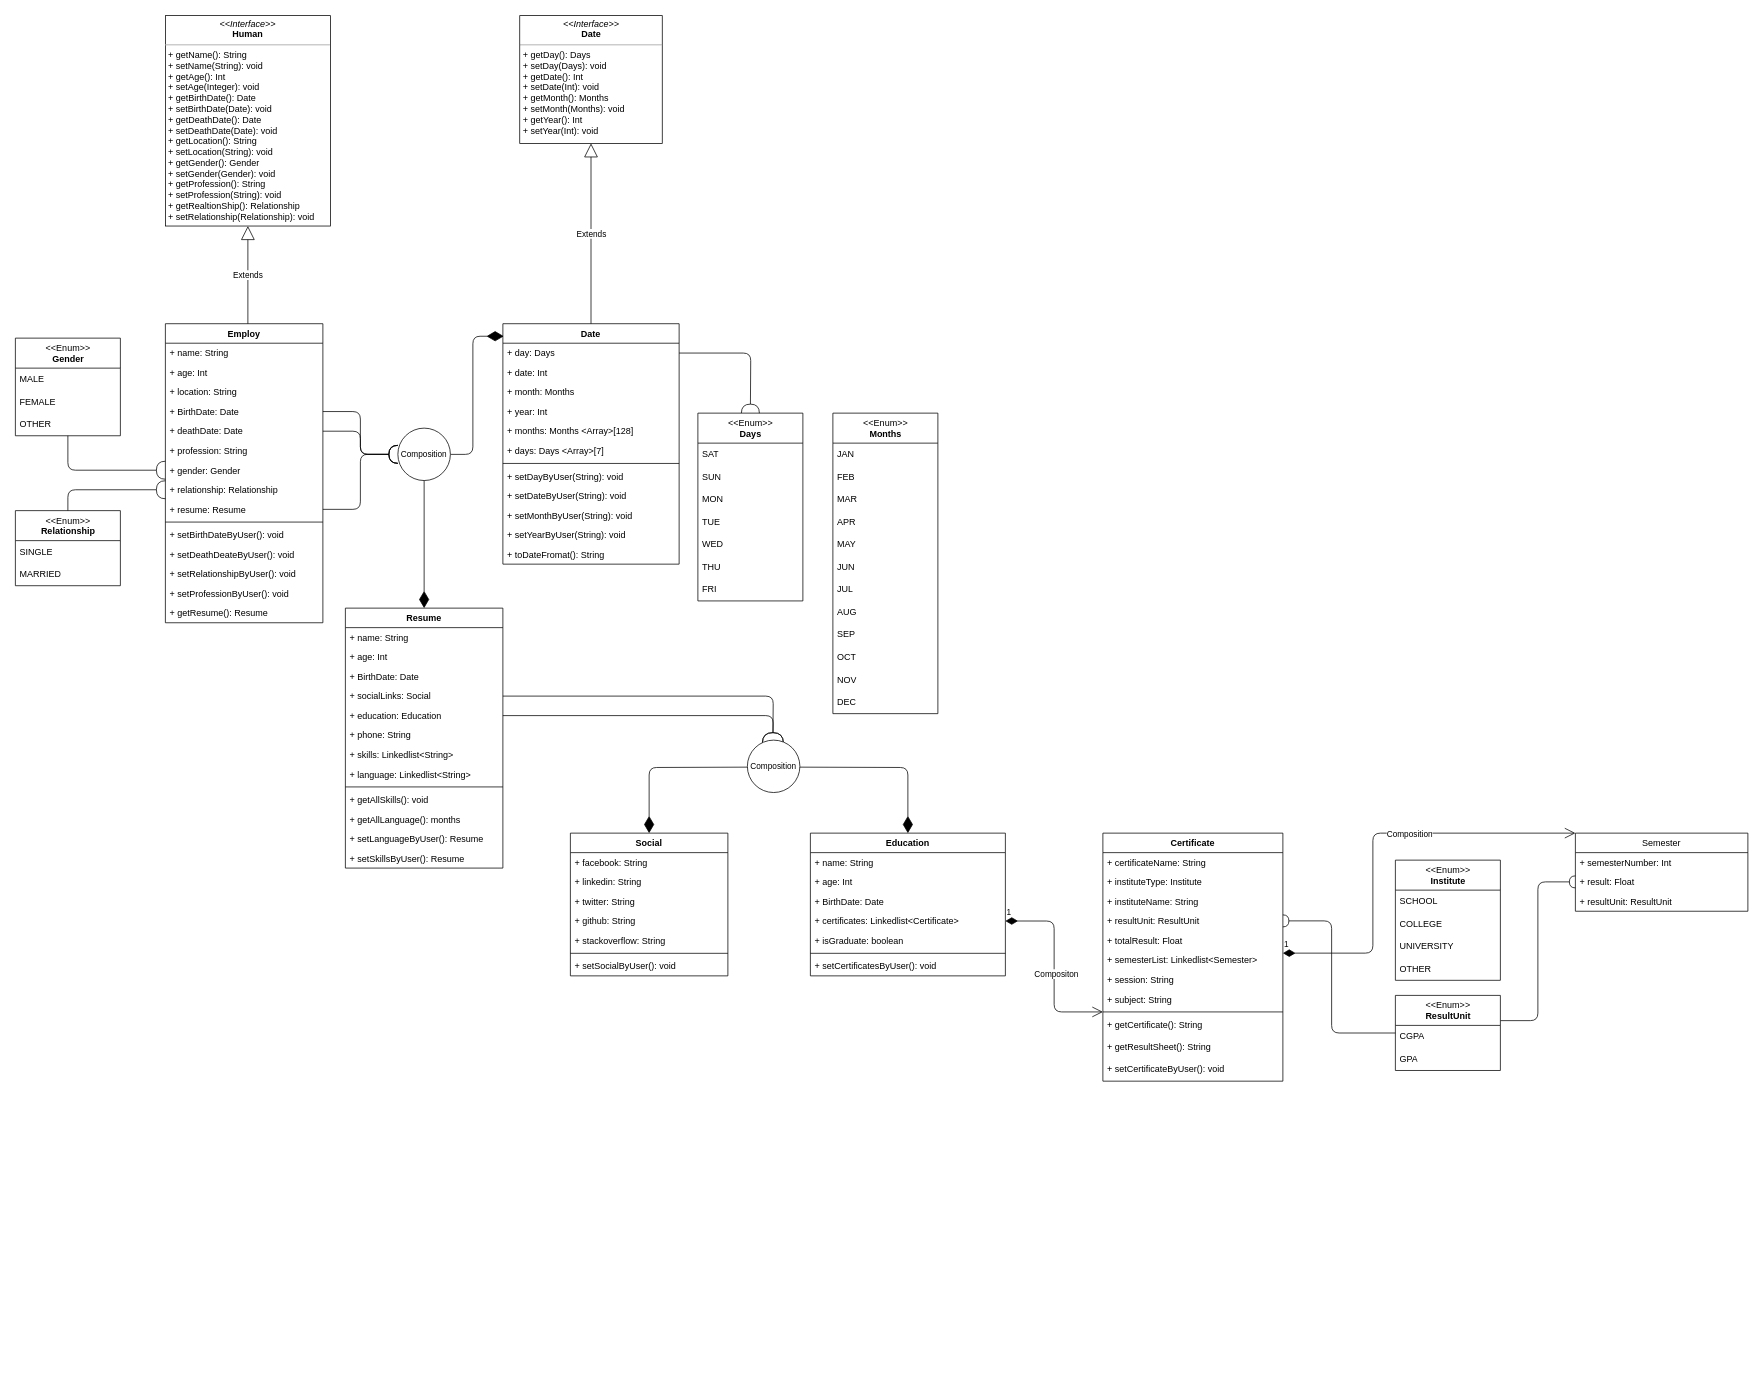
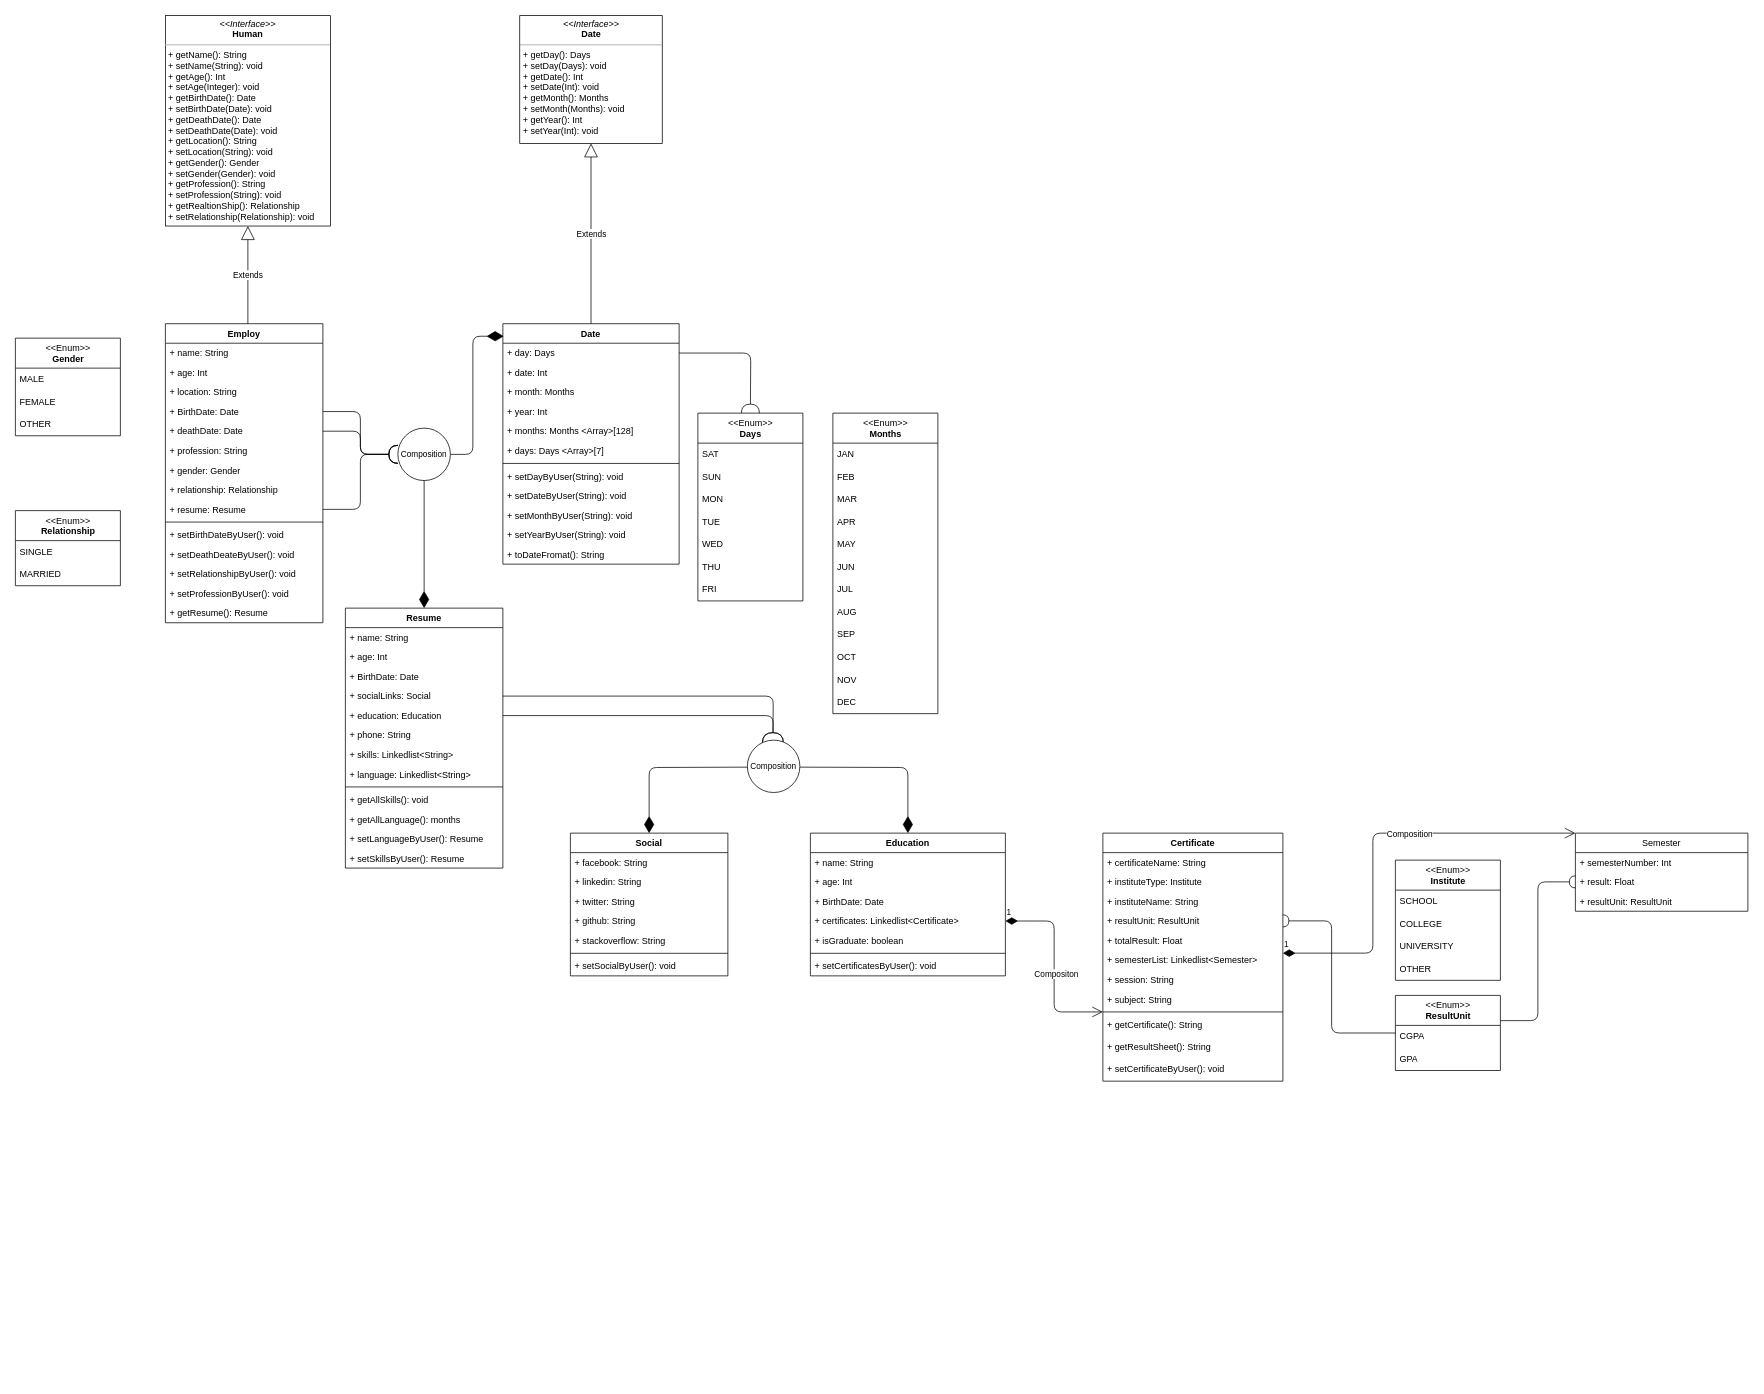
- <mxCell id="64" style="edgeStyle=orthogonalEdgeStyle;rounded=1;orthogonalLoop=1;jettySize=auto;html=1;entryX=0;entryY=0.5;entryDx=0;entryDy=0;startArrow=none;startFill=0;startSize=22;endArrow=halfCircle;endFill=0;endSize=10;strokeWidth=1;fontSize=11;fontColor=#000000;" parent="2" source="4" target="55" edge="1"><mxGeometry relative="1" as="geometry" /></mxCell>
- <mxCell id="107" style="edgeStyle=orthogonalEdgeStyle;rounded=1;orthogonalLoop=1;jettySize=auto;html=1;entryX=0;entryY=0.5;entryDx=0;entryDy=0;startArrow=none;startFill=0;startSize=22;endArrow=halfCircle;endFill=0;endSize=10;strokeWidth=1;fontSize=11;fontColor=#000000;" parent="2" source="44" target="56" edge="1"><mxGeometry relative="1" as="geometry" /></mxCell>
